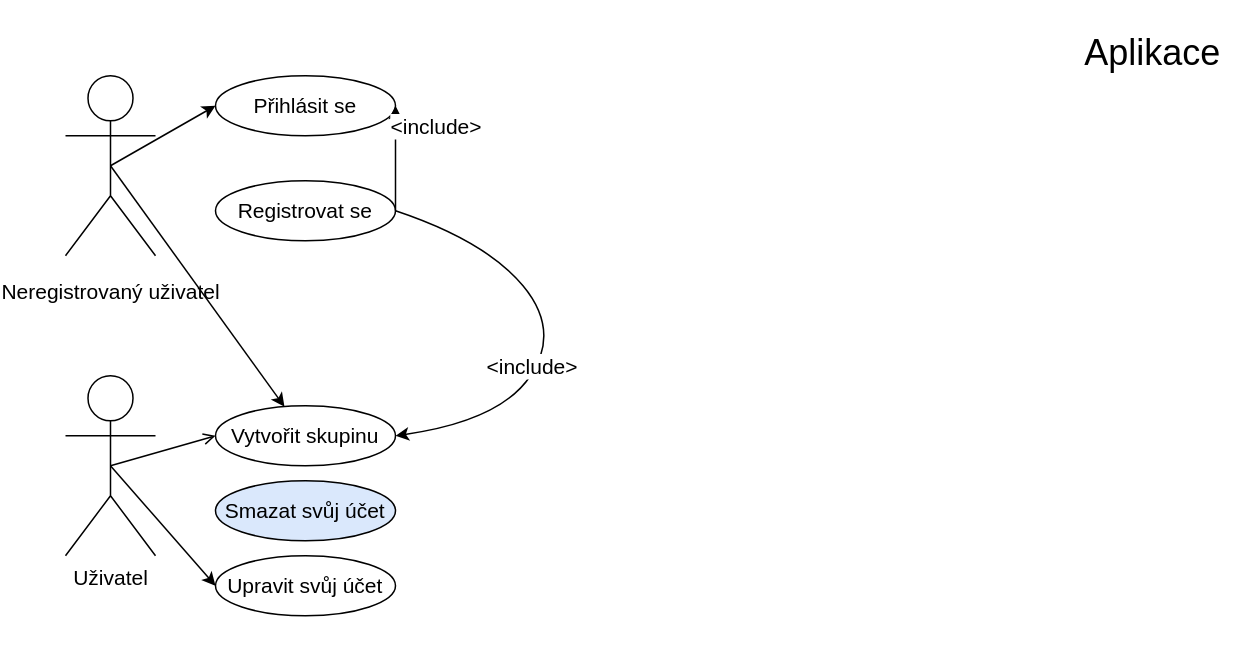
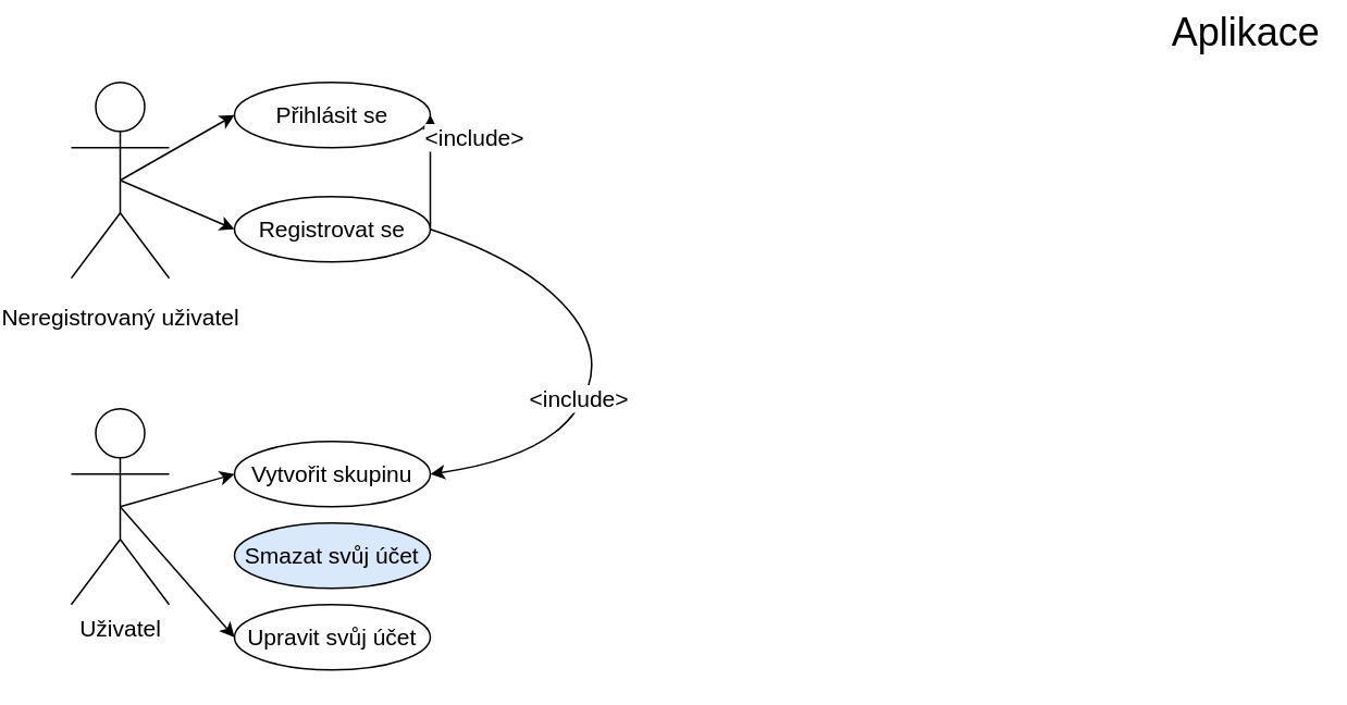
- <mxCell id="2" value="&lt;font style=&quot;font-size: 24px;&quot;&gt;Aplikace&lt;/font&gt;" style="text;html=1;strokeColor=none;fillColor=none;align=center;verticalAlign=middle;whiteSpace=wrap;rounded=0;" parent="1" vertex="1"><mxGeometry x="710" y="20" width="70" height="30" as="geometry" /></mxCell>
+ <mxCell id="2" value="&lt;font style=&quot;font-size: 24px;&quot;&gt;Aplikace&lt;/font&gt;" style="text;html=1;strokeColor=none;fillColor=none;align=center;verticalAlign=middle;whiteSpace=wrap;rounded=0;" parent="1" vertex="1"><mxGeometry x="705" y="5" width="70" height="30" as="geometry" /></mxCell>
- <mxCell id="6" value="" style="endArrow=classic;html=1;rounded=0;fontSize=14;exitX=0.5;exitY=0.5;exitDx=0;exitDy=0;exitPerimeter=0;" parent="1" source="3" target="11" edge="1"><mxGeometry width="50" height="50" relative="1" as="geometry"><mxPoint x="360" y="350" as="sourcePoint" /><mxPoint x="410" y="300" as="targetPoint" /></mxGeometry></mxCell>
+ <mxCell id="6" value="" style="endArrow=classic;html=1;rounded=0;fontSize=14;exitX=0.5;exitY=0.5;exitDx=0;exitDy=0;exitPerimeter=0;entryX=0;entryY=0.5;entryDx=0;entryDy=0;" parent="1" source="3" target="4" edge="1"><mxGeometry width="50" height="50" relative="1" as="geometry"><mxPoint x="360" y="350" as="sourcePoint" /><mxPoint x="410" y="300" as="targetPoint" /></mxGeometry></mxCell>
- <mxCell id="14" value="" style="endArrow=open;html=1;rounded=0;fontSize=14;exitX=0.5;exitY=0.5;exitDx=0;exitDy=0;exitPerimeter=0;entryX=0;entryY=0.5;entryDx=0;entryDy=0;" parent="1" source="10" target="11" edge="1"><mxGeometry width="50" height="50" relative="1" as="geometry"><mxPoint x="330" y="190" as="sourcePoint" /><mxPoint x="380" y="140" as="targetPoint" /></mxGeometry></mxCell>
+ <mxCell id="14" value="" style="endArrow=classic;html=1;rounded=0;fontSize=14;exitX=0.5;exitY=0.5;exitDx=0;exitDy=0;exitPerimeter=0;entryX=0;entryY=0.5;entryDx=0;entryDy=0;" parent="1" source="10" target="11" edge="1"><mxGeometry width="50" height="50" relative="1" as="geometry"><mxPoint x="330" y="190" as="sourcePoint" /><mxPoint x="380" y="140" as="targetPoint" /></mxGeometry></mxCell>
